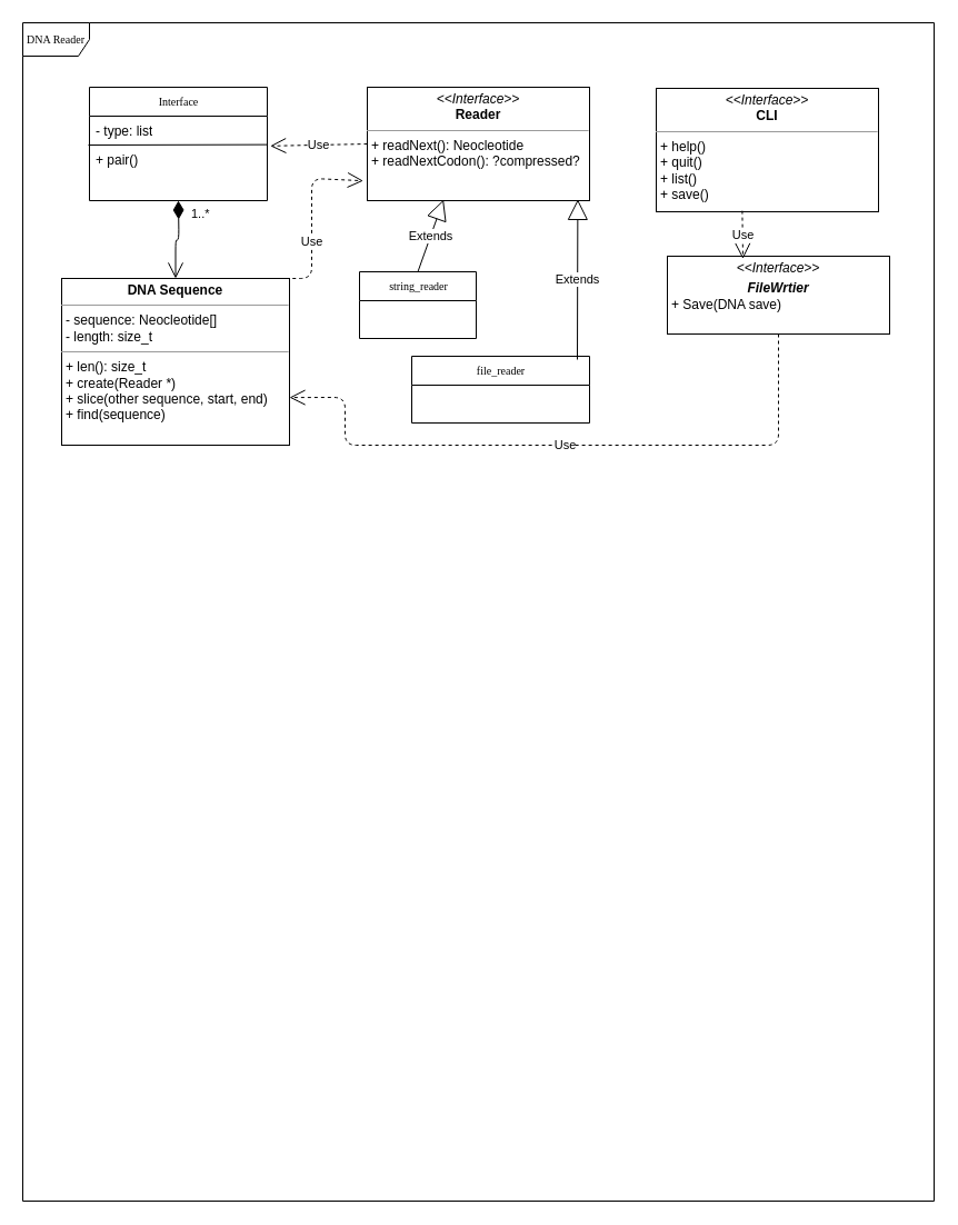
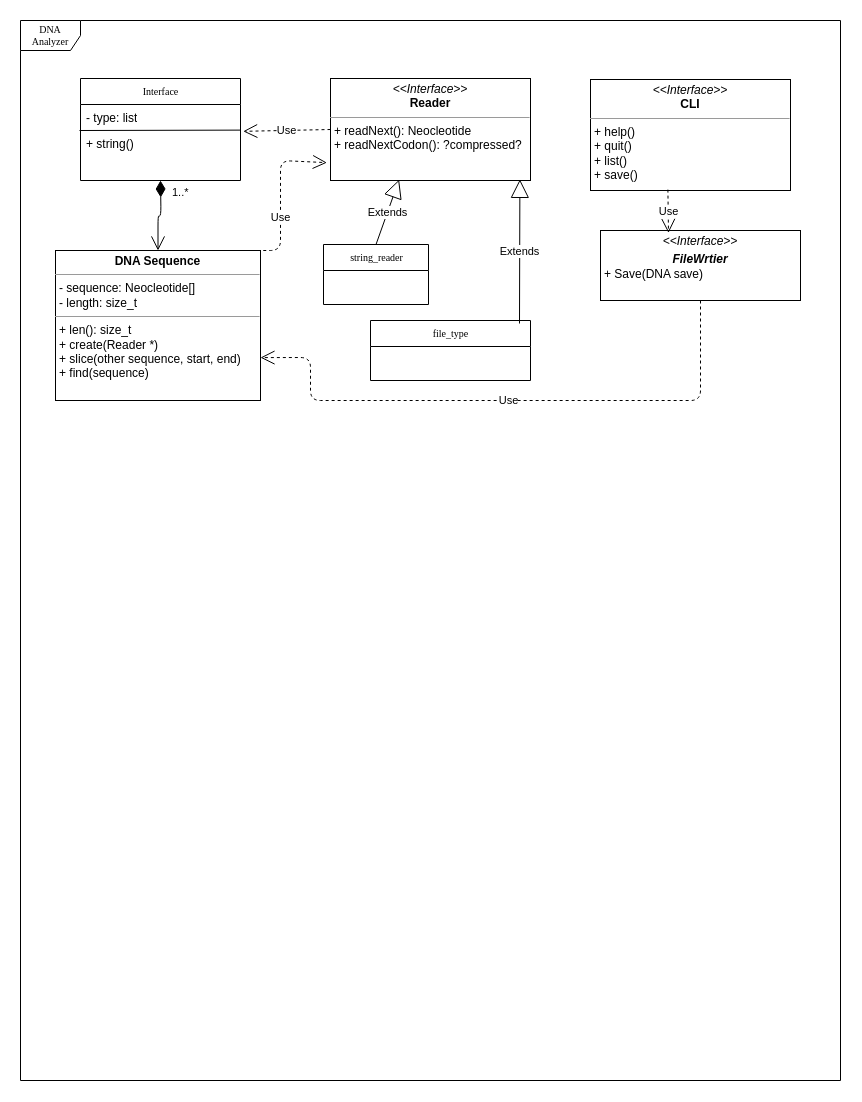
- <mxCell id="2" value="DNA Reader" style="shape=umlFrame;whiteSpace=wrap;html=1;rounded=0;shadow=0;comic=0;labelBackgroundColor=none;strokeColor=#000000;strokeWidth=1;fillColor=#ffffff;fontFamily=Verdana;fontSize=10;fontColor=#000000;align=center;" parent="1" vertex="1"><mxGeometry x="20" y="20" width="820" height="1060" as="geometry" /></mxCell>
+ <mxCell id="2" value="DNA Analyzer" style="shape=umlFrame;whiteSpace=wrap;html=1;rounded=0;shadow=0;comic=0;labelBackgroundColor=none;strokeColor=#000000;strokeWidth=1;fillColor=#ffffff;fontFamily=Verdana;fontSize=10;fontColor=#000000;align=center;" parent="1" vertex="1"><mxGeometry x="20" y="20" width="820" height="1060" as="geometry" /></mxCell>
- <mxCell id="5" value="+ pair()" style="text;html=1;strokeColor=none;fillColor=none;align=left;verticalAlign=top;spacingLeft=4;spacingRight=4;whiteSpace=wrap;overflow=hidden;rotatable=0;points=[[0,0.5],[1,0.5]];portConstraint=eastwest;" vertex="1" parent="3"><mxGeometry y="52" width="160" height="26" as="geometry" /></mxCell>
+ <mxCell id="5" value="+ string()" style="text;html=1;strokeColor=none;fillColor=none;align=left;verticalAlign=top;spacingLeft=4;spacingRight=4;whiteSpace=wrap;overflow=hidden;rotatable=0;points=[[0,0.5],[1,0.5]];portConstraint=eastwest;" vertex="1" parent="3"><mxGeometry y="52" width="160" height="26" as="geometry" /></mxCell>
- <mxCell id="15" value="file_reader" style="swimlane;html=1;fontStyle=0;childLayout=stackLayout;horizontal=1;startSize=26;fillColor=none;horizontalStack=0;resizeParent=1;resizeLast=0;collapsible=1;marginBottom=0;swimlaneFillColor=#ffffff;rounded=0;shadow=0;comic=0;labelBackgroundColor=none;strokeColor=#000000;strokeWidth=1;fontFamily=Verdana;fontSize=10;fontColor=#000000;align=center;" vertex="1" parent="1"><mxGeometry x="370" y="320" width="160" height="60" as="geometry" /></mxCell>
+ <mxCell id="15" value="file_type" style="swimlane;html=1;fontStyle=0;childLayout=stackLayout;horizontal=1;startSize=26;fillColor=none;horizontalStack=0;resizeParent=1;resizeLast=0;collapsible=1;marginBottom=0;swimlaneFillColor=#ffffff;rounded=0;shadow=0;comic=0;labelBackgroundColor=none;strokeColor=#000000;strokeWidth=1;fontFamily=Verdana;fontSize=10;fontColor=#000000;align=center;" vertex="1" parent="1"><mxGeometry x="370" y="320" width="160" height="60" as="geometry" /></mxCell>
